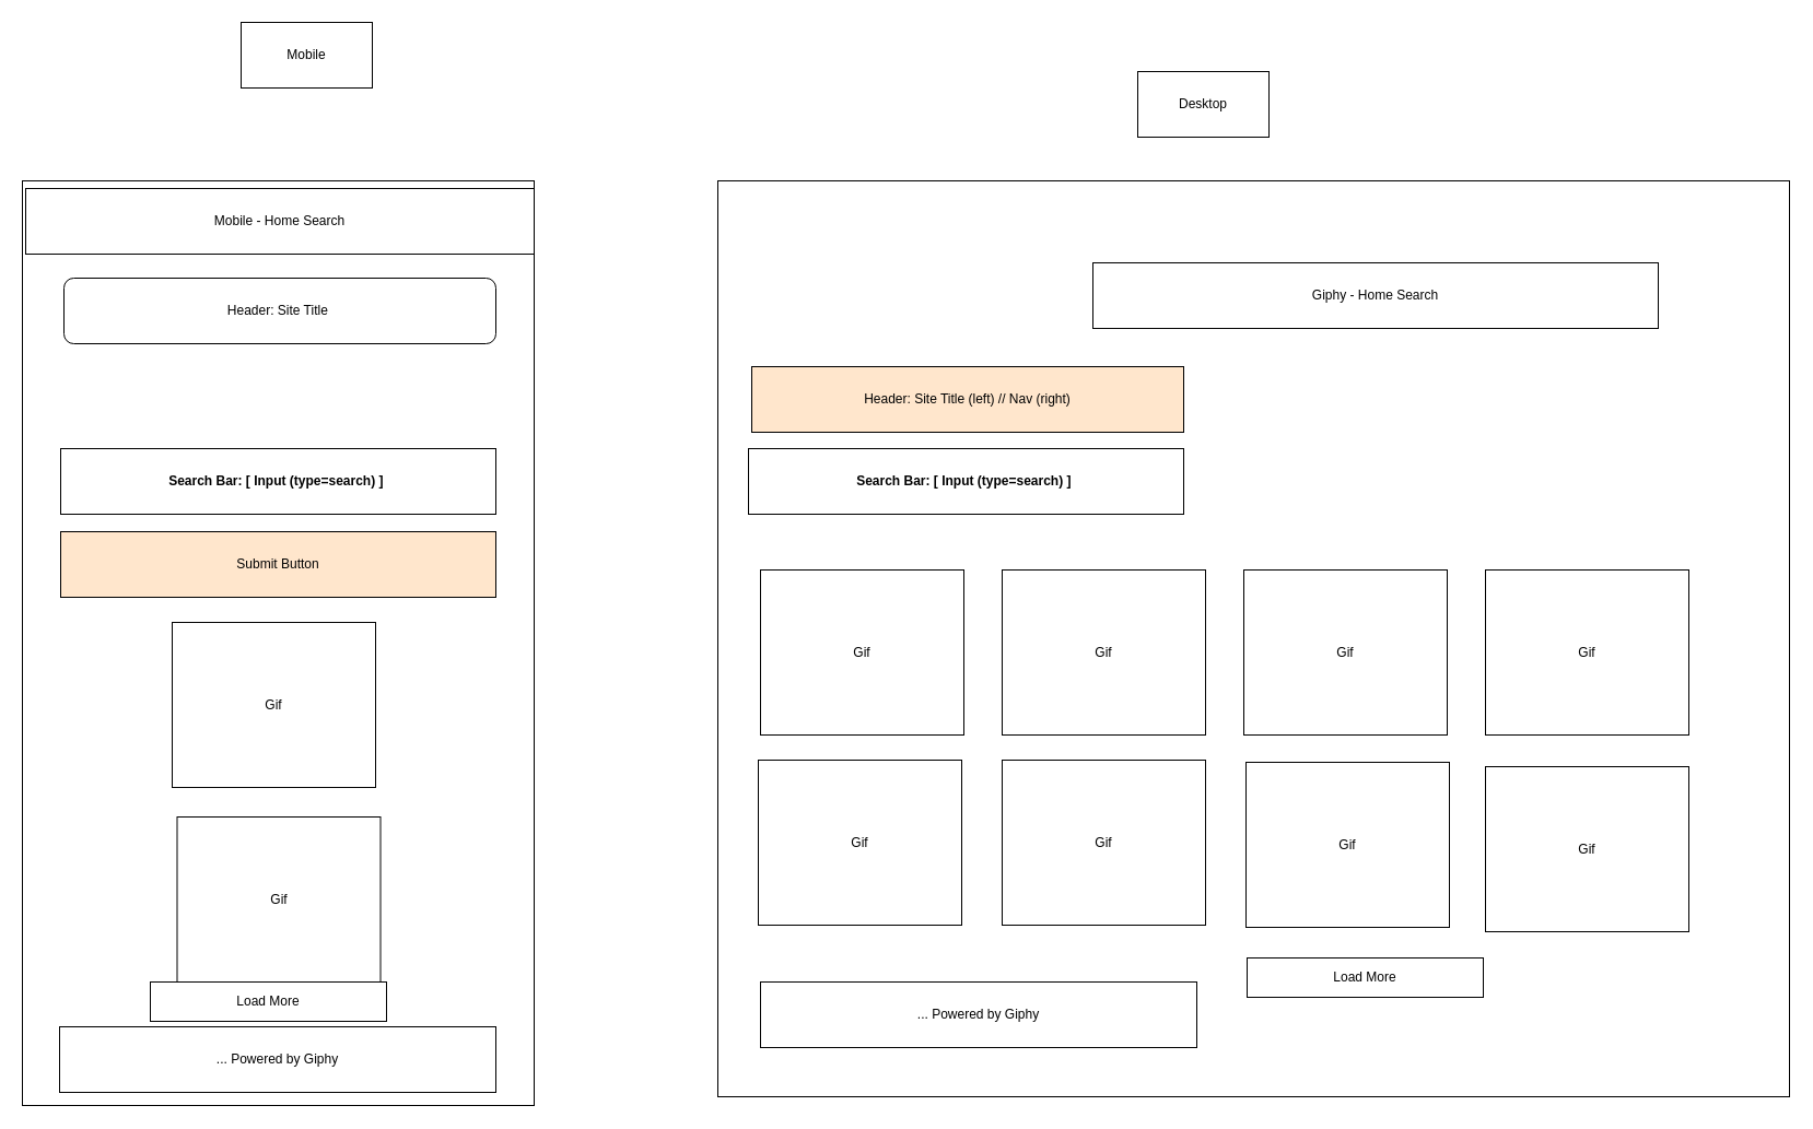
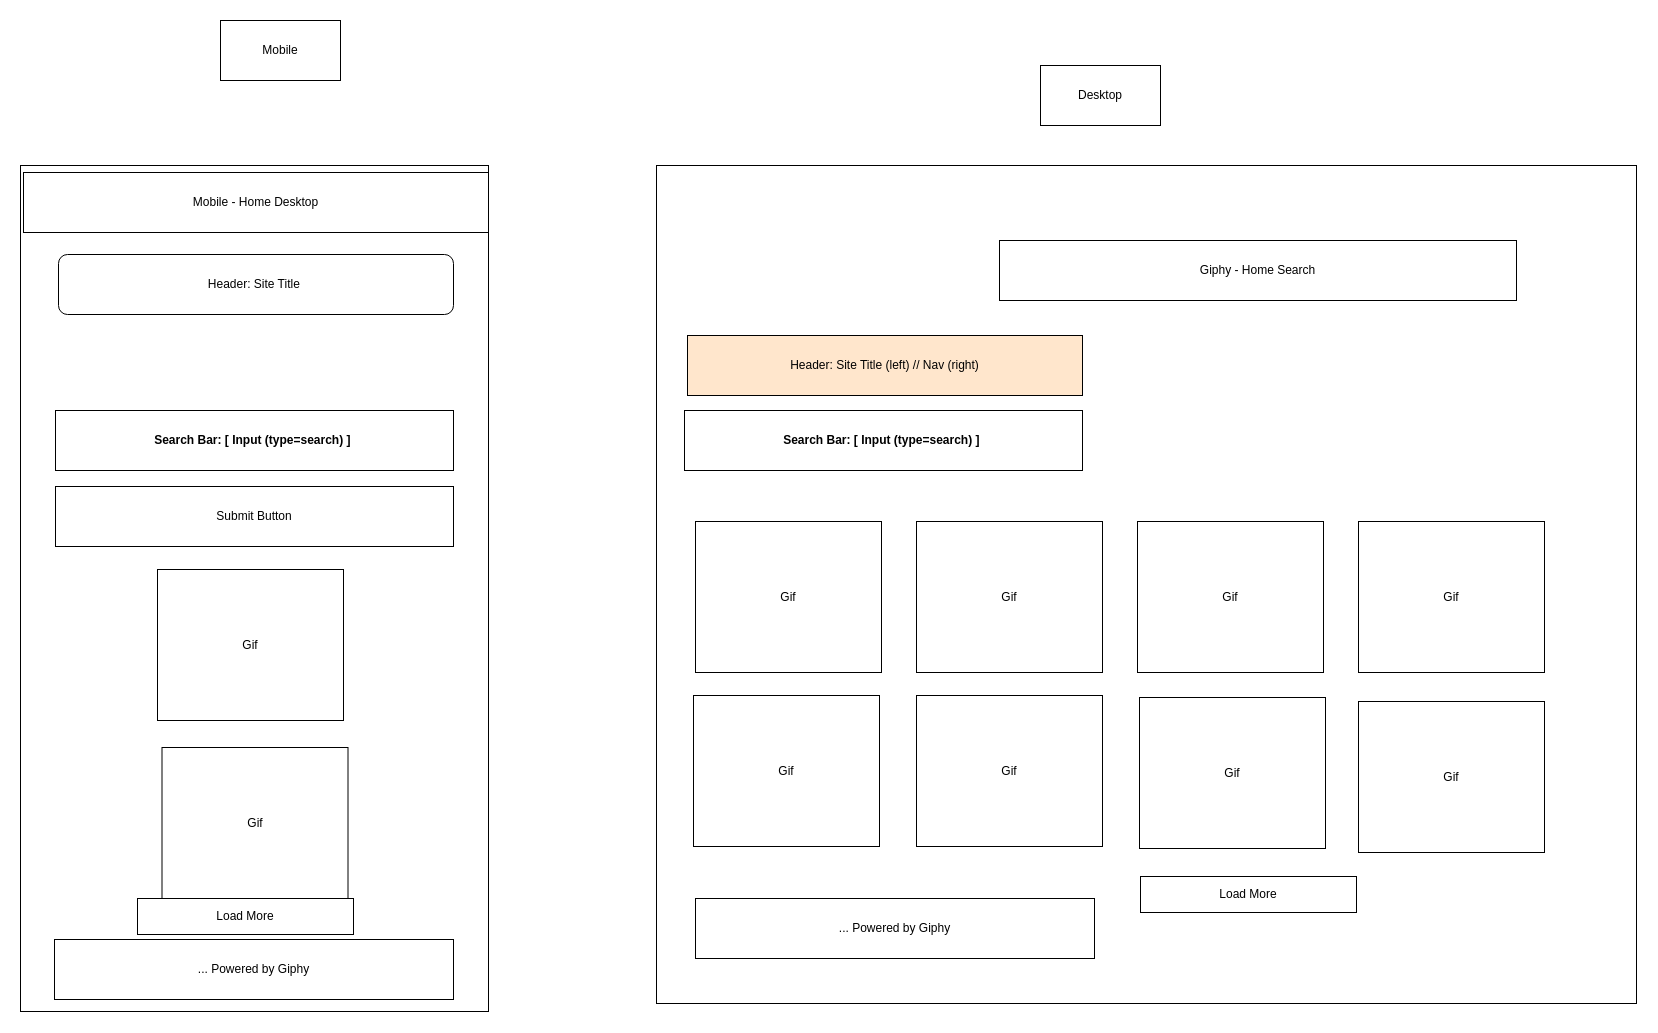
- <mxCell id="19" value="Mobile - Home Search" style="rounded=0;whiteSpace=wrap;html=1;" vertex="1" parent="1"><mxGeometry x="23" y="172" width="465" height="60" as="geometry" /></mxCell>
+ <mxCell id="19" value="Mobile - Home Desktop" style="rounded=0;whiteSpace=wrap;html=1;" vertex="1" parent="1"><mxGeometry x="23" y="172" width="465" height="60" as="geometry" /></mxCell>
- <mxCell id="22" value="Submit Button" style="rounded=0;whiteSpace=wrap;html=1;fillColor=#ffe6cc;" vertex="1" parent="1"><mxGeometry x="55" y="486" width="398" height="60" as="geometry" /></mxCell>
+ <mxCell id="22" value="Submit Button" style="rounded=0;whiteSpace=wrap;html=1;" vertex="1" parent="1"><mxGeometry x="55" y="486" width="398" height="60" as="geometry" /></mxCell>
